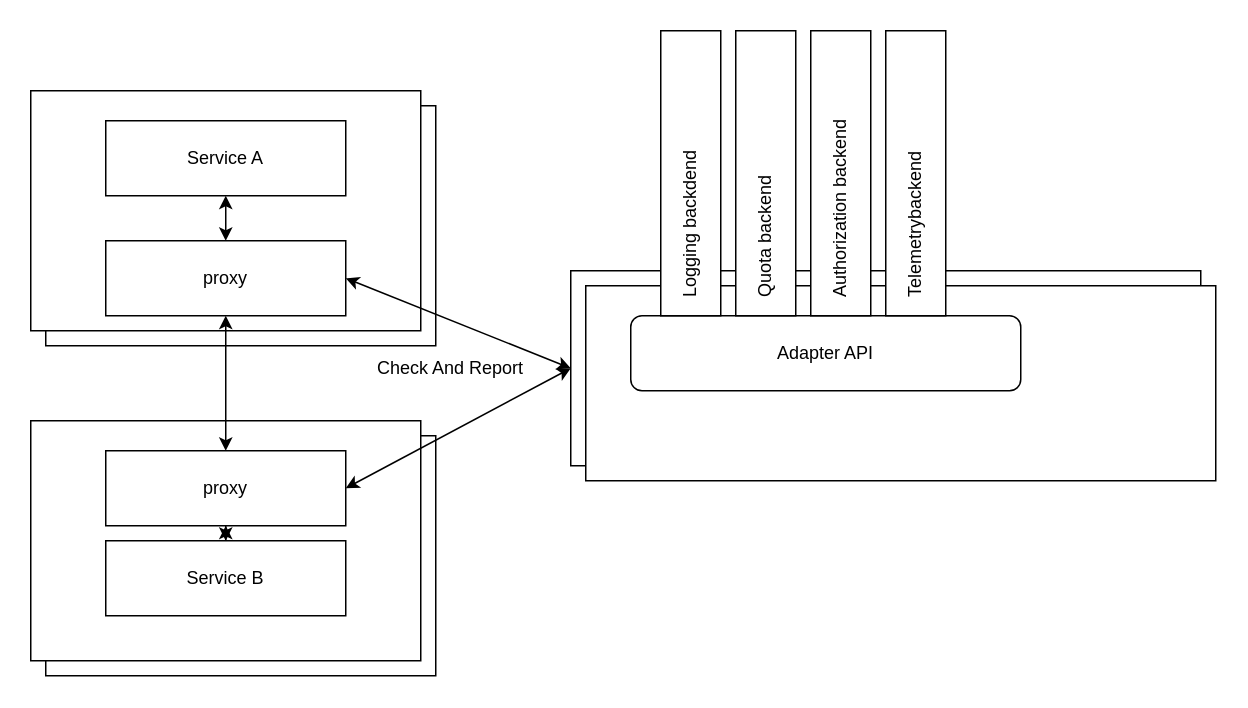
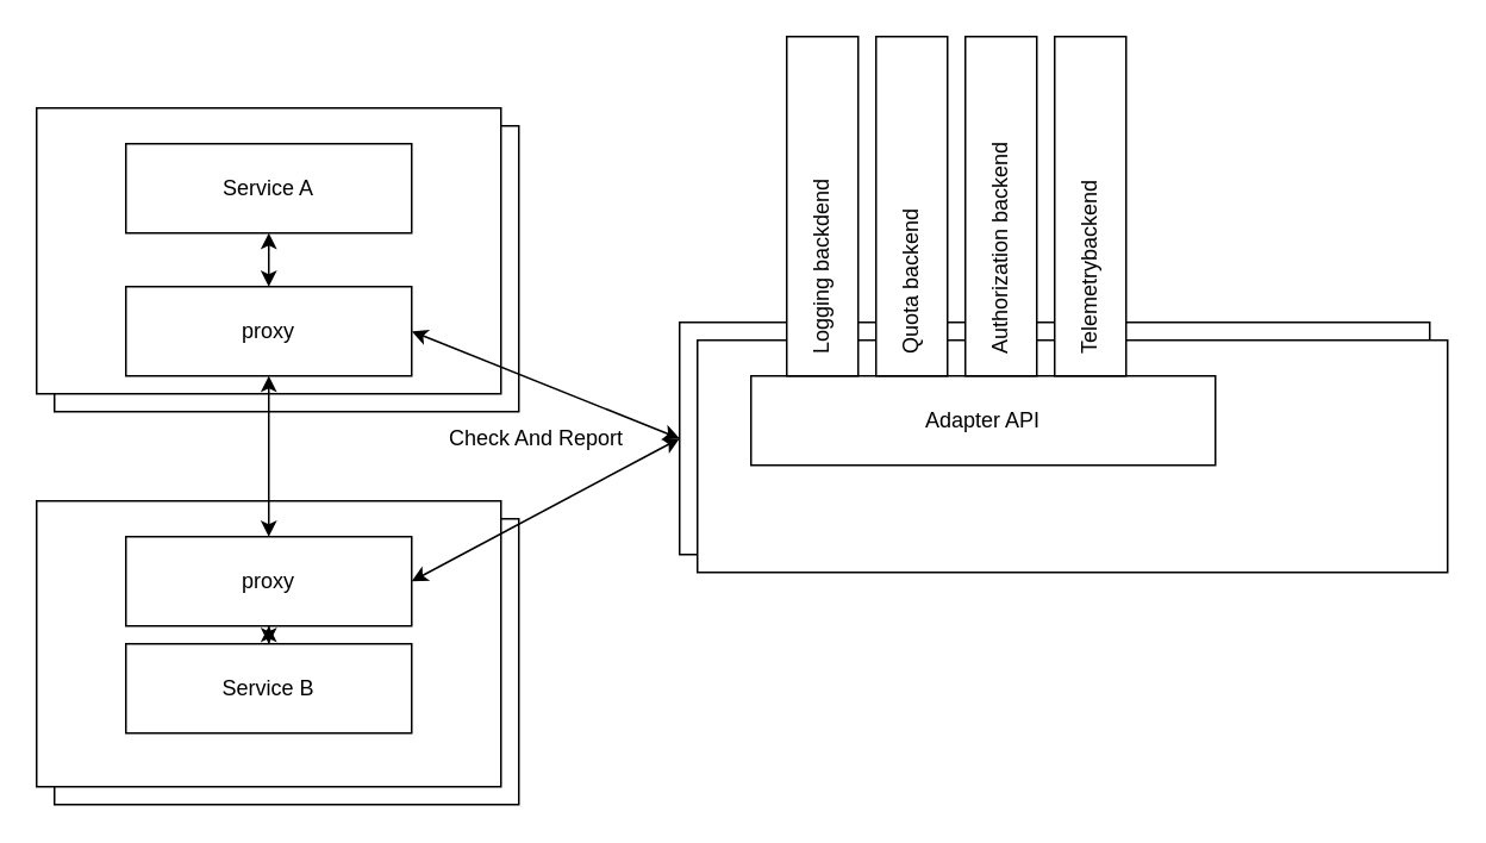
- <mxCell id="17" value="Adapter API" style="whiteSpace=wrap;html=1;rounded=1;" vertex="1" parent="1"><mxGeometry x="420" y="210" width="260" height="50" as="geometry" /></mxCell>
+ <mxCell id="17" value="Adapter API" style="rounded=0;whiteSpace=wrap;html=1;" vertex="1" parent="1"><mxGeometry x="420" y="210" width="260" height="50" as="geometry" /></mxCell>
